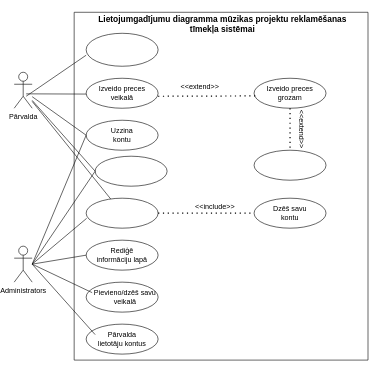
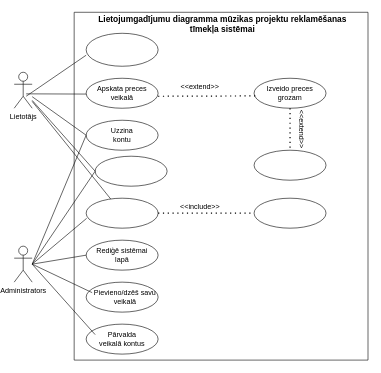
- <mxCell id="6" value="Izveido preces veikalā" style="text;html=1;strokeColor=none;fillColor=none;align=center;verticalAlign=middle;whiteSpace=wrap;rounded=0;" parent="1" vertex="1"><mxGeometry x="155" y="140" width="90" height="30" as="geometry" /></mxCell>
+ <mxCell id="6" value="Apskata preces veikalā" style="text;html=1;strokeColor=none;fillColor=none;align=center;verticalAlign=middle;whiteSpace=wrap;rounded=0;" parent="1" vertex="1"><mxGeometry x="155" y="140" width="90" height="30" as="geometry" /></mxCell>
- <mxCell id="3" value="Pārvalda" style="shape=umlActor;verticalLabelPosition=bottom;verticalAlign=top;html=1;outlineConnect=0;" parent="1" vertex="1"><mxGeometry x="20" y="120" width="30" height="60" as="geometry" /></mxCell>
+ <mxCell id="3" value="Lietotājs" style="shape=umlActor;verticalLabelPosition=bottom;verticalAlign=top;html=1;outlineConnect=0;" parent="1" vertex="1"><mxGeometry x="20" y="120" width="30" height="60" as="geometry" /></mxCell>
- <mxCell id="21" value="&amp;lt;&amp;lt;include&amp;gt;&amp;gt;" style="text;html=1;strokeColor=none;fillColor=none;align=center;verticalAlign=middle;whiteSpace=wrap;rounded=0;" parent="1" vertex="1"><mxGeometry x="325" y="330" width="60" height="30" as="geometry" /></mxCell>
+ <mxCell id="21" value="&amp;lt;&amp;lt;include&amp;gt;&amp;gt;" style="text;html=1;strokeColor=none;fillColor=none;align=center;verticalAlign=middle;whiteSpace=wrap;rounded=0;" parent="1" vertex="1"><mxGeometry x="300" y="330" width="60" height="30" as="geometry" /></mxCell>
- <mxCell id="20" value="Dzēš savu kontu" style="text;html=1;strokeColor=none;fillColor=none;align=center;verticalAlign=middle;whiteSpace=wrap;rounded=0;" parent="1" vertex="1"><mxGeometry x="450" y="340" width="60" height="30" as="geometry" /></mxCell>
- <mxCell id="27" value="Rediģē informāciju lapā" style="text;html=1;strokeColor=none;fillColor=none;align=center;verticalAlign=middle;whiteSpace=wrap;rounded=0;" parent="1" vertex="1"><mxGeometry x="155" y="410" width="90" height="30" as="geometry" /></mxCell>
+ <mxCell id="27" value="Rediģē sistēmai lapā" style="text;html=1;strokeColor=none;fillColor=none;align=center;verticalAlign=middle;whiteSpace=wrap;rounded=0;" parent="1" vertex="1"><mxGeometry x="155" y="410" width="90" height="30" as="geometry" /></mxCell>
- <mxCell id="33" value="Pārvalda lietotāju kontus" style="text;html=1;strokeColor=none;fillColor=none;align=center;verticalAlign=middle;whiteSpace=wrap;rounded=0;" parent="1" vertex="1"><mxGeometry x="155" y="550" width="90" height="30" as="geometry" /></mxCell>
+ <mxCell id="33" value="Pārvalda veikalā kontus" style="text;html=1;strokeColor=none;fillColor=none;align=center;verticalAlign=middle;whiteSpace=wrap;rounded=0;" parent="1" vertex="1"><mxGeometry x="155" y="550" width="90" height="30" as="geometry" /></mxCell>
